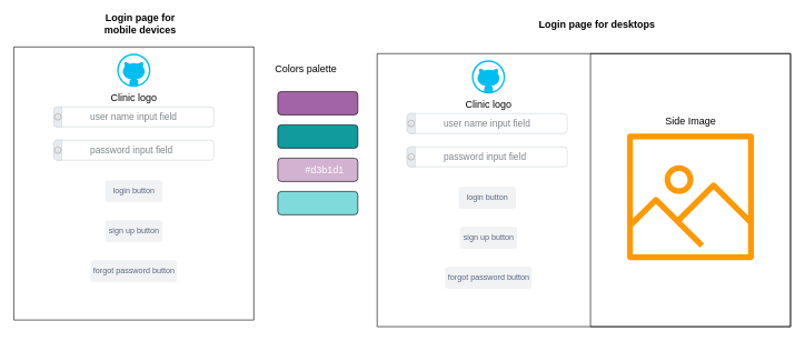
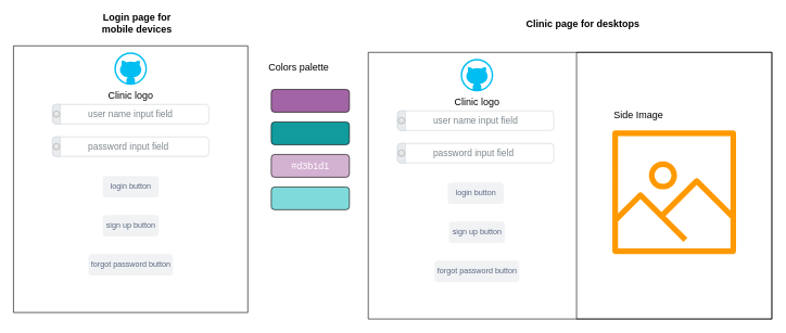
- <mxCell id="2" value="Login page for desktops" style="text;html=1;strokeColor=none;fillColor=none;align=center;verticalAlign=middle;whiteSpace=wrap;rounded=0;shadow=0;glass=0;sketch=0;fontStyle=1;fontSize=15;" vertex="1" parent="1"><mxGeometry x="775" y="20" width="240" height="30" as="geometry" /></mxCell>
+ <mxCell id="2" value="Clinic page for desktops" style="text;html=1;strokeColor=none;fillColor=none;align=center;verticalAlign=middle;whiteSpace=wrap;rounded=0;shadow=0;glass=0;sketch=0;fontStyle=1;fontSize=15;" vertex="1" parent="1"><mxGeometry x="775" y="20" width="240" height="30" as="geometry" /></mxCell>
- <mxCell id="18" value="Side Image" style="text;html=1;align=center;verticalAlign=middle;resizable=0;points=[];autosize=1;strokeColor=none;fillColor=none;fontSize=15;" vertex="1" parent="16"><mxGeometry x="105" y="90" width="90" height="20" as="geometry" /></mxCell>
+ <mxCell id="18" value="Side Image" style="text;html=1;align=center;verticalAlign=middle;resizable=0;points=[];autosize=1;strokeColor=none;fillColor=none;fontSize=15;" vertex="1" parent="16"><mxGeometry x="50" y="85" width="90" height="20" as="geometry" /></mxCell>
- <mxCell id="34" value="#d3b1d1" style="text;html=1;align=center;verticalAlign=middle;resizable=0;points=[];autosize=1;fontSize=15;fontColor=#FFFFFF;rounded=0;" vertex="1" parent="1"><mxGeometry x="451" y="244.5" width="70" height="20" as="geometry" /></mxCell>
+ <mxCell id="34" value="#d3b1d1" style="text;html=1;align=center;verticalAlign=middle;resizable=0;points=[];autosize=1;fontSize=15;fontColor=#FFFFFF;rounded=0;" vertex="1" parent="1"><mxGeometry x="441" y="244.5" width="70" height="20" as="geometry" /></mxCell>
